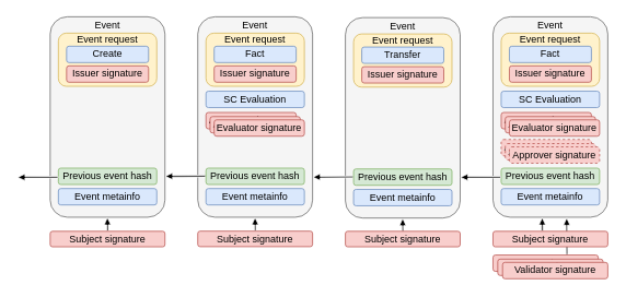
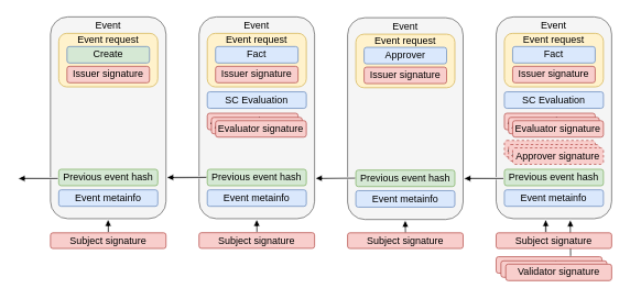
- <mxCell id="12" value="&lt;div&gt;Create&lt;br&gt;&lt;/div&gt;" style="rounded=1;whiteSpace=wrap;html=1;fillColor=#dae8fc;strokeColor=#6c8ebf;" parent="8" vertex="1"><mxGeometry x="10" y="16" width="100" height="20" as="geometry" /></mxCell>
+ <mxCell id="12" value="&lt;div&gt;Create&lt;br&gt;&lt;/div&gt;" style="rounded=1;whiteSpace=wrap;html=1;fillColor=#d5e8d4;strokeColor=#6c8ebf;" parent="8" vertex="1"><mxGeometry x="10" y="16" width="100" height="20" as="geometry" /></mxCell>
- <mxCell id="39" value="&lt;div&gt;Transfer&lt;br&gt;&lt;/div&gt;" style="rounded=1;whiteSpace=wrap;html=1;fillColor=#dae8fc;strokeColor=#6c8ebf;" parent="35" vertex="1"><mxGeometry x="10" y="16" width="100" height="20" as="geometry" /></mxCell>
+ <mxCell id="39" value="&lt;div&gt;Approver&lt;br&gt;&lt;/div&gt;" style="rounded=1;whiteSpace=wrap;html=1;fillColor=#dae8fc;strokeColor=#6c8ebf;" parent="35" vertex="1"><mxGeometry x="10" y="16" width="100" height="20" as="geometry" /></mxCell>
